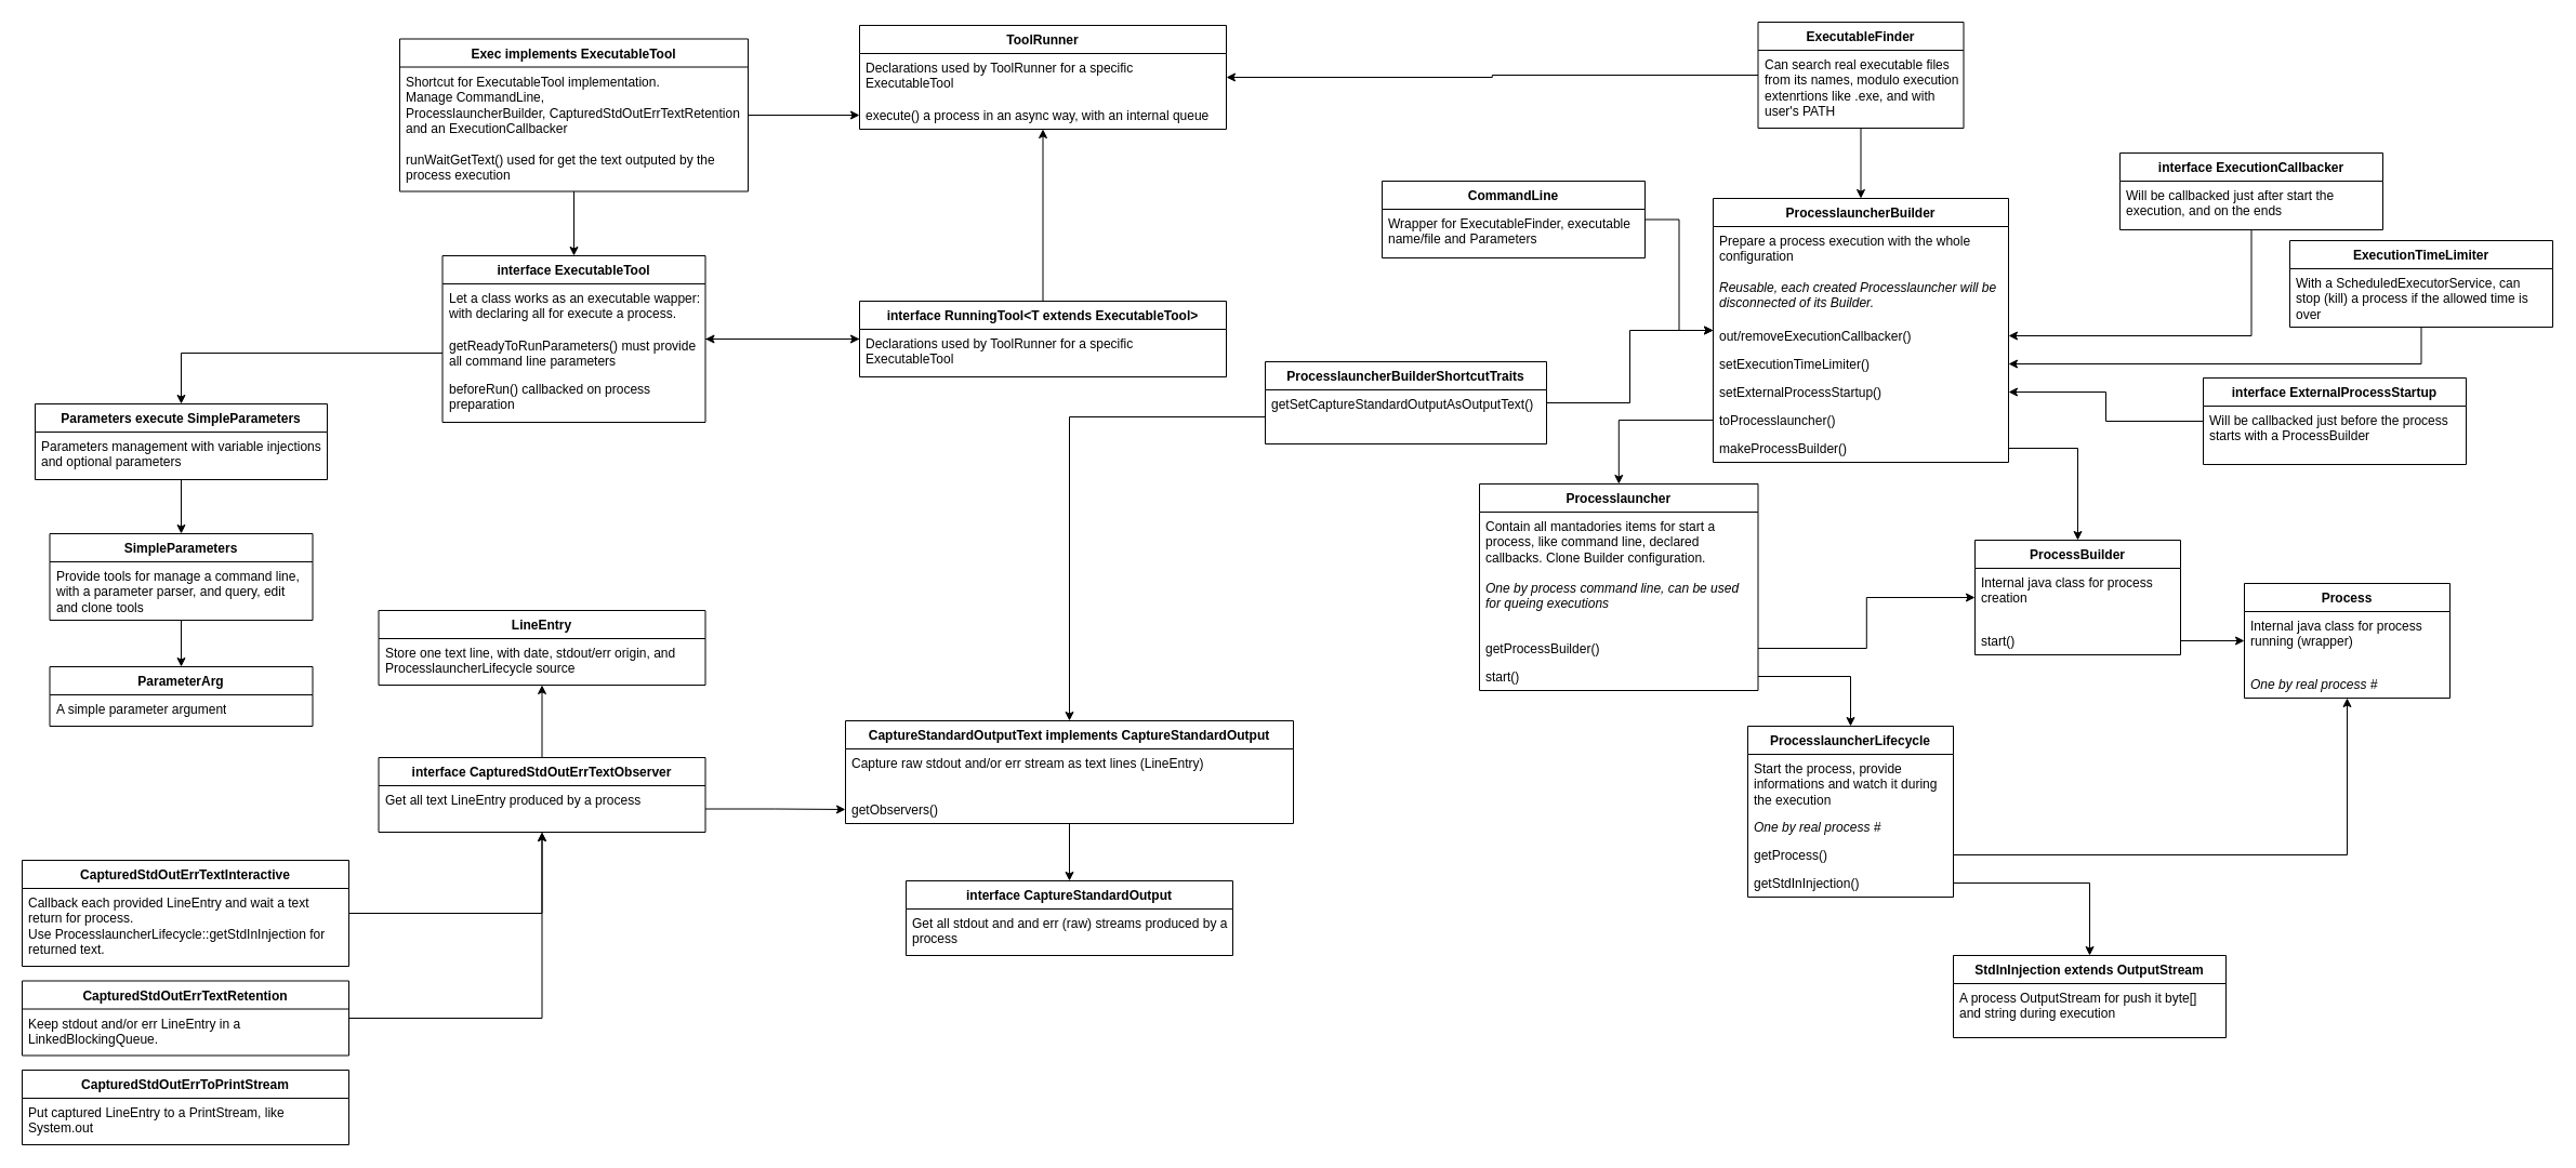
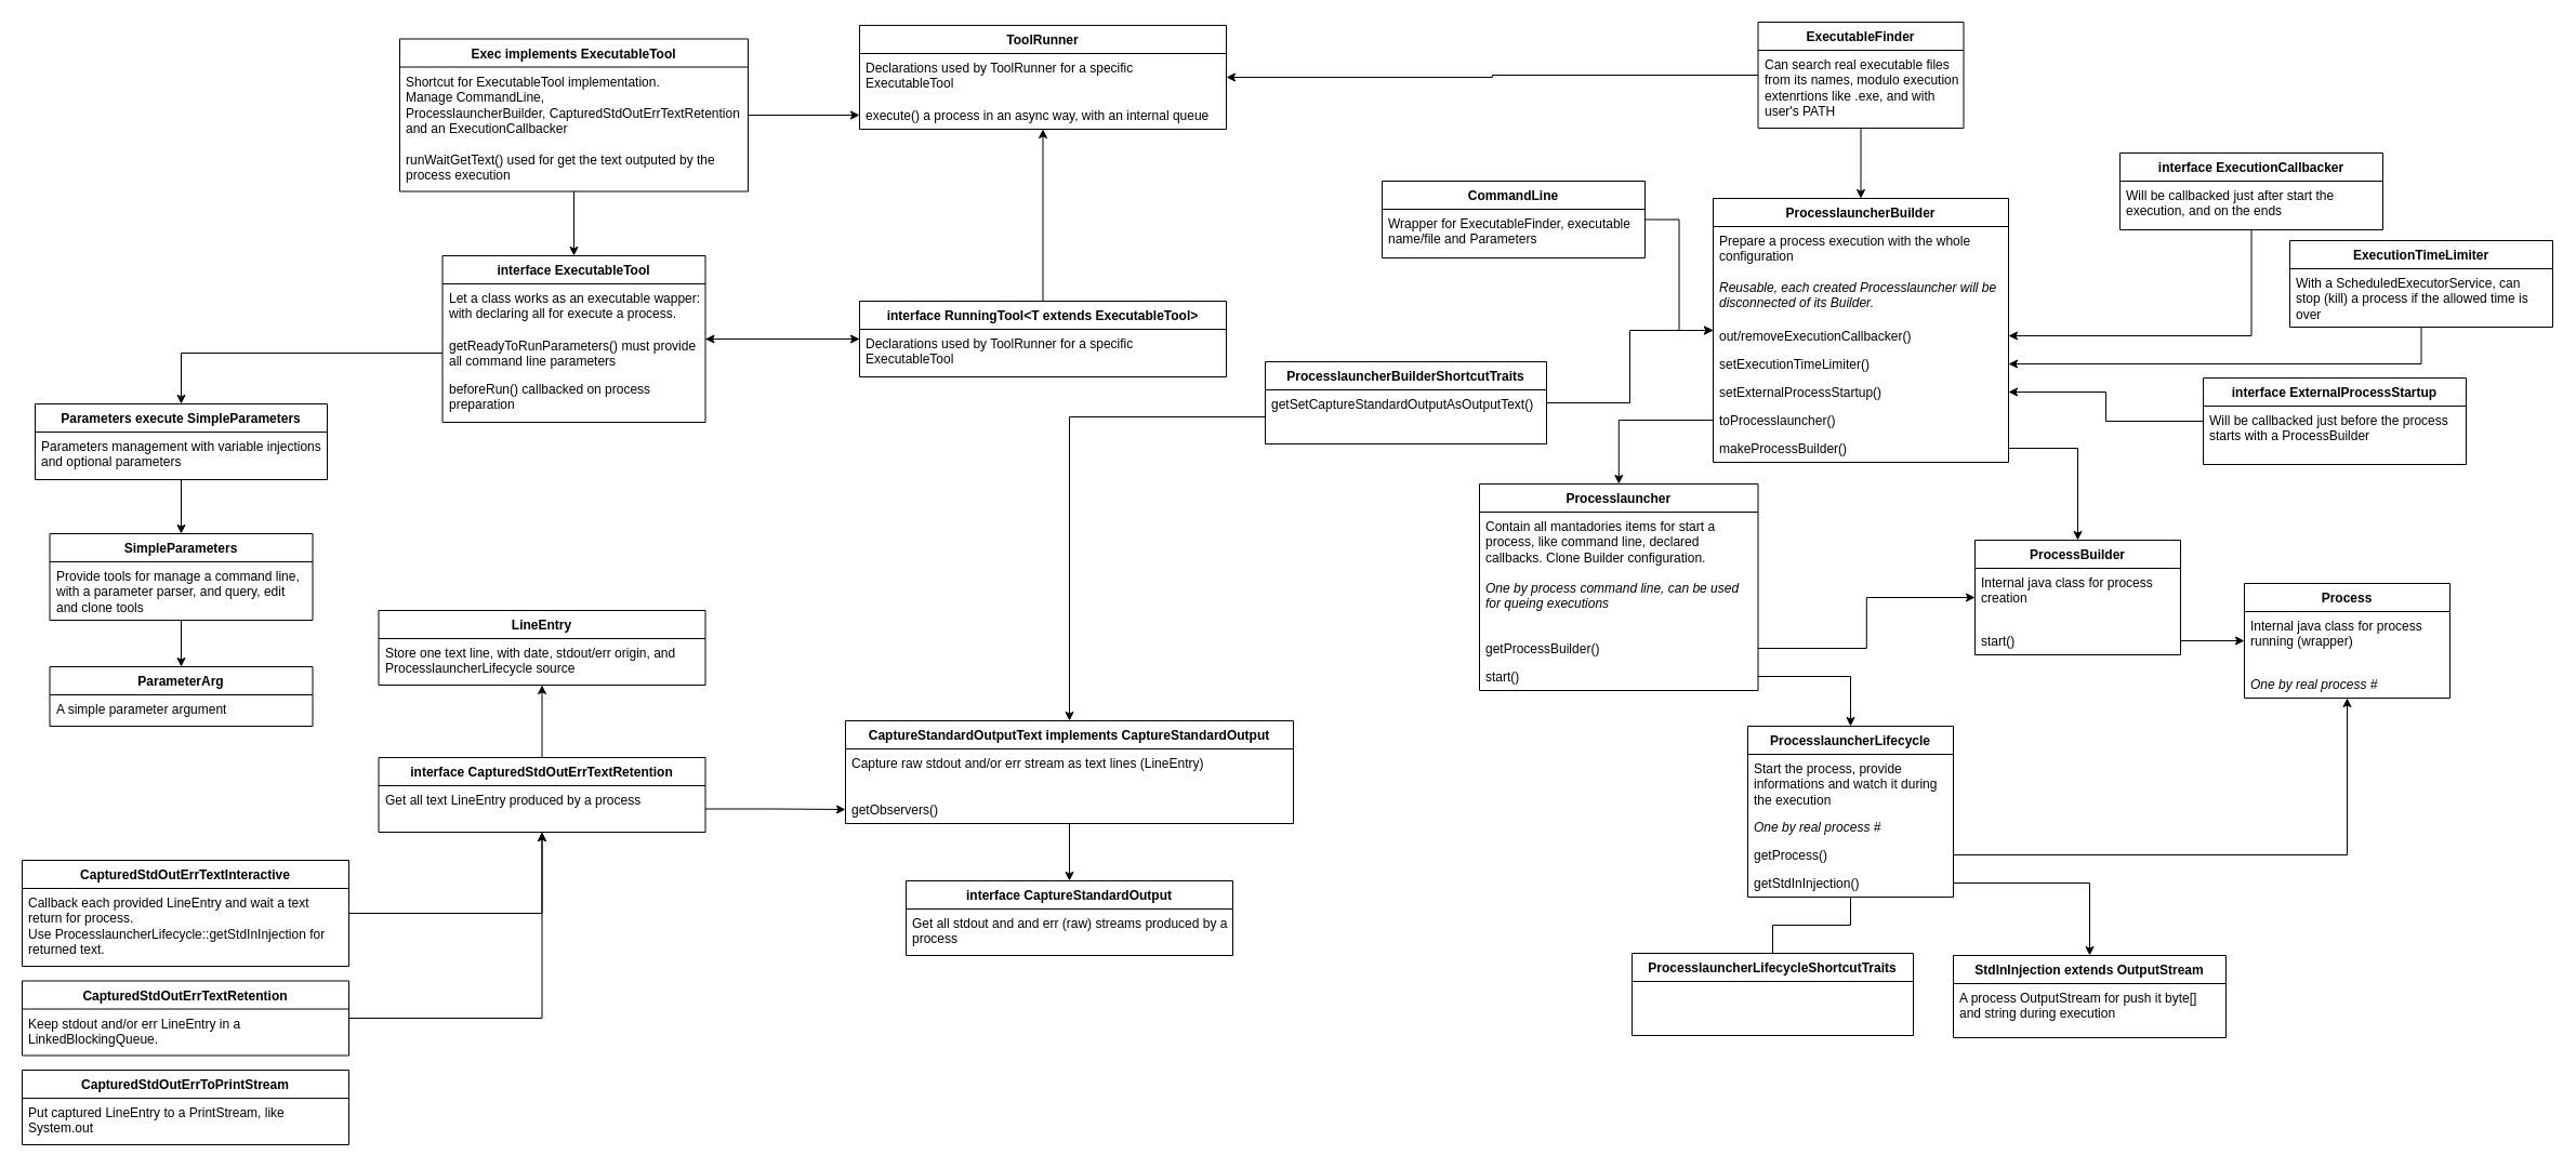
- <mxCell id="81" value="interface CapturedStdOutErrTextObserver" style="swimlane;fontStyle=1;childLayout=stackLayout;horizontal=1;startSize=26;fillColor=none;horizontalStack=0;resizeParent=1;resizeParentMax=0;resizeLast=0;collapsible=1;marginBottom=0;" vertex="1" parent="1"><mxGeometry x="349.5" y="700" width="302" height="69" as="geometry" /></mxCell>
+ <mxCell id="81" value="interface CapturedStdOutErrTextRetention" style="swimlane;fontStyle=1;childLayout=stackLayout;horizontal=1;startSize=26;fillColor=none;horizontalStack=0;resizeParent=1;resizeParentMax=0;resizeLast=0;collapsible=1;marginBottom=0;" vertex="1" parent="1"><mxGeometry x="349.5" y="700" width="302" height="69" as="geometry" /></mxCell>
+ <mxCell id="35" value="" style="edgeStyle=elbowEdgeStyle;elbow=vertical;startArrow=none;endArrow=none;rounded=0;" edge="1" target="102" parent="1" source="7"><mxGeometry relative="1" as="geometry"><mxPoint x="1474" y="574" as="sourcePoint" /><mxPoint x="1630" y="861" as="targetPoint" /></mxGeometry></mxCell>
+ <mxCell id="102" value="ProcesslauncherLifecycleShortcutTraits" style="swimlane;fontStyle=1;childLayout=stackLayout;horizontal=1;startSize=26;fillColor=none;horizontalStack=0;resizeParent=1;resizeParentMax=0;resizeLast=0;collapsible=1;marginBottom=0;" vertex="1" parent="1"><mxGeometry x="1508" y="881" width="260" height="76" as="geometry" /></mxCell>
